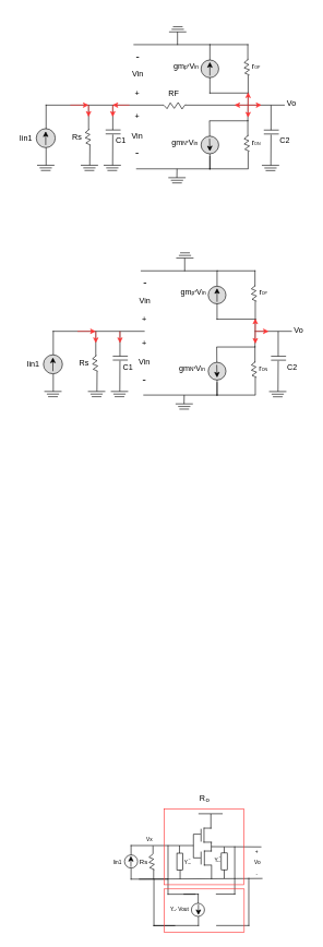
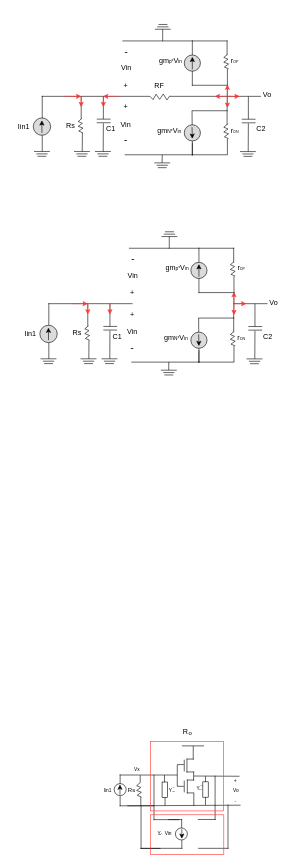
- <mxCell id="180" value="&lt;font style=&quot;font-size: 8px;&quot;&gt;Y&amp;nbsp; &amp;nbsp;Vout&lt;/font&gt;" style="text;html=1;align=center;verticalAlign=middle;resizable=0;points=[];autosize=1;strokeColor=none;fillColor=none;" vertex="1" parent="1"><mxGeometry x="250.5" y="1375" width="46" height="26" as="geometry" /></mxCell>
+ <mxCell id="180" value="&lt;font style=&quot;font-size: 8px;&quot;&gt;Y&amp;nbsp; &amp;nbsp;Vin&lt;/font&gt;" style="text;html=1;align=center;verticalAlign=middle;resizable=0;points=[];autosize=1;strokeColor=none;fillColor=none;" vertex="1" parent="1"><mxGeometry x="250.5" y="1375" width="46" height="26" as="geometry" /></mxCell>
